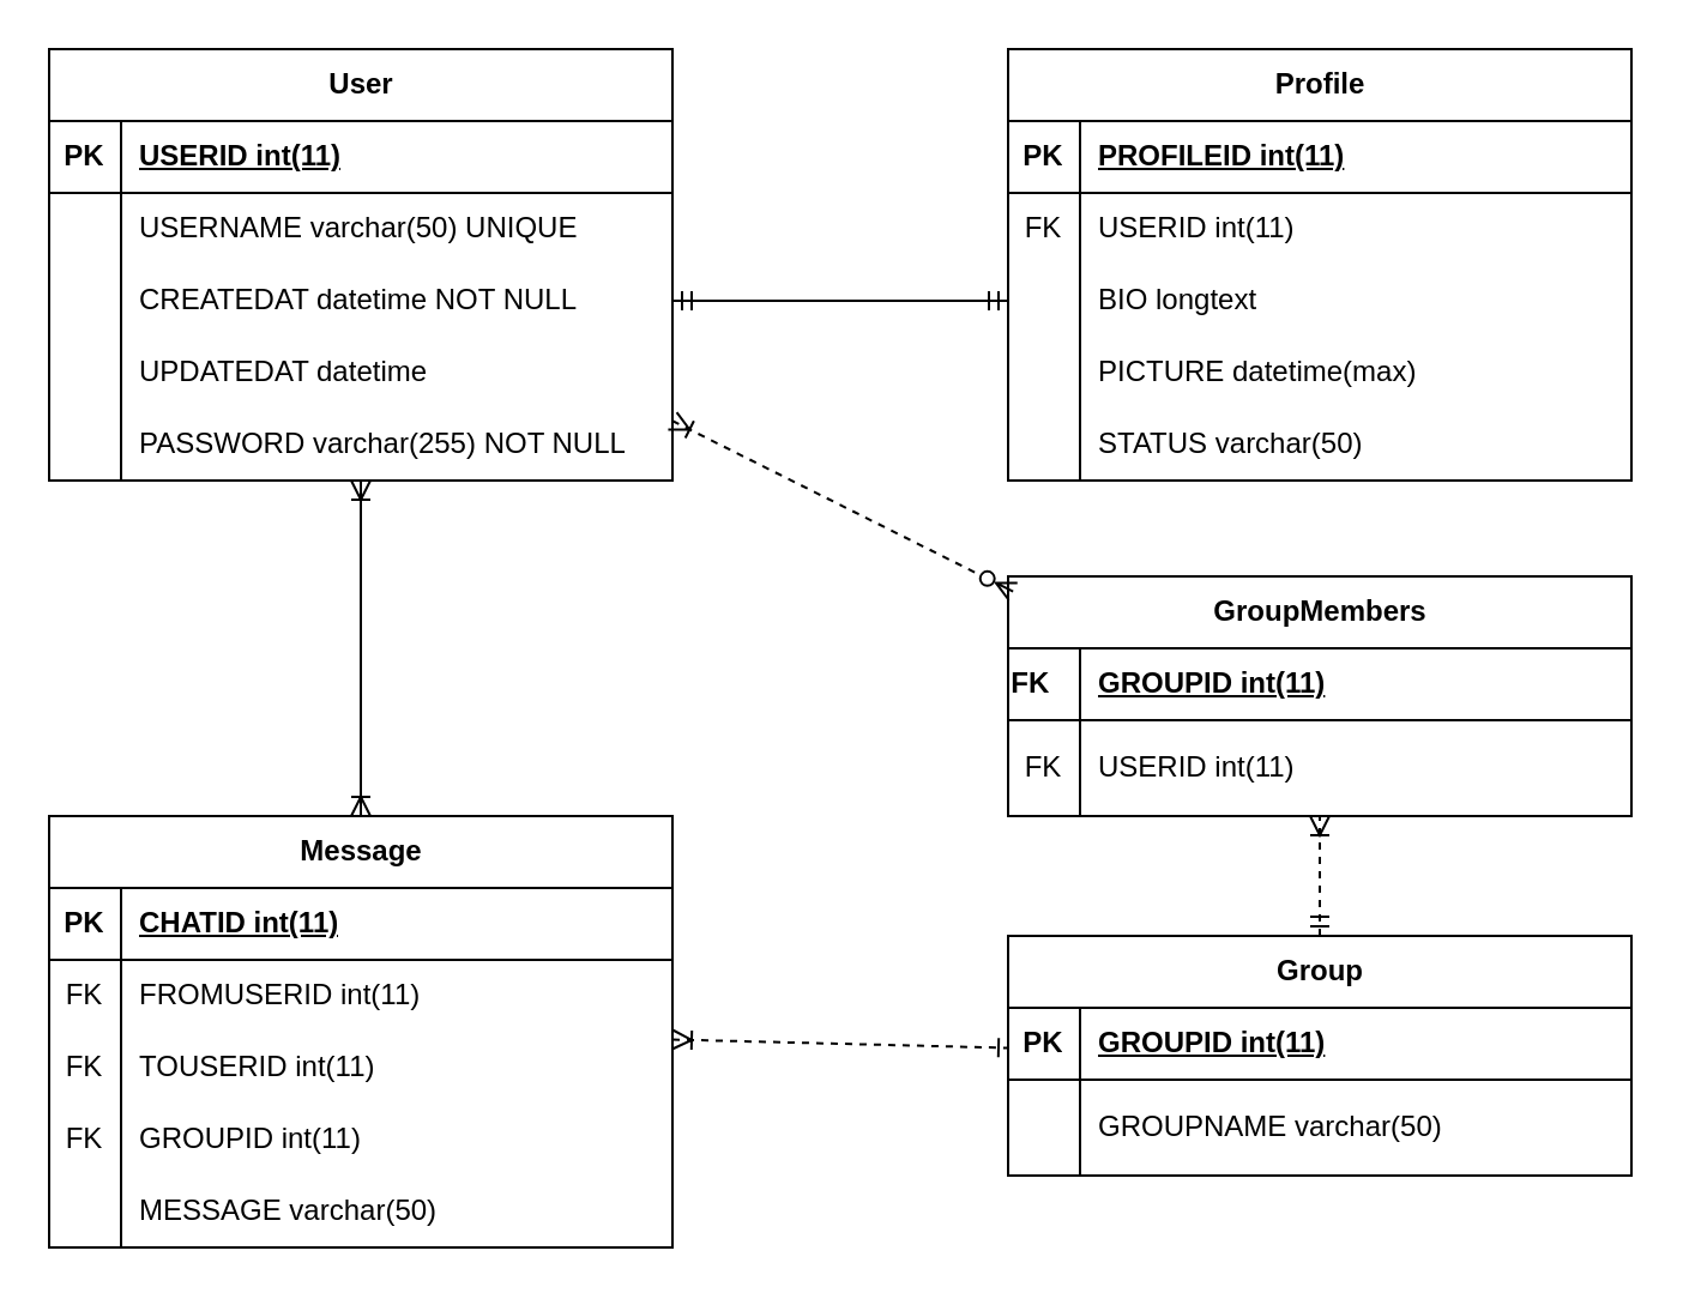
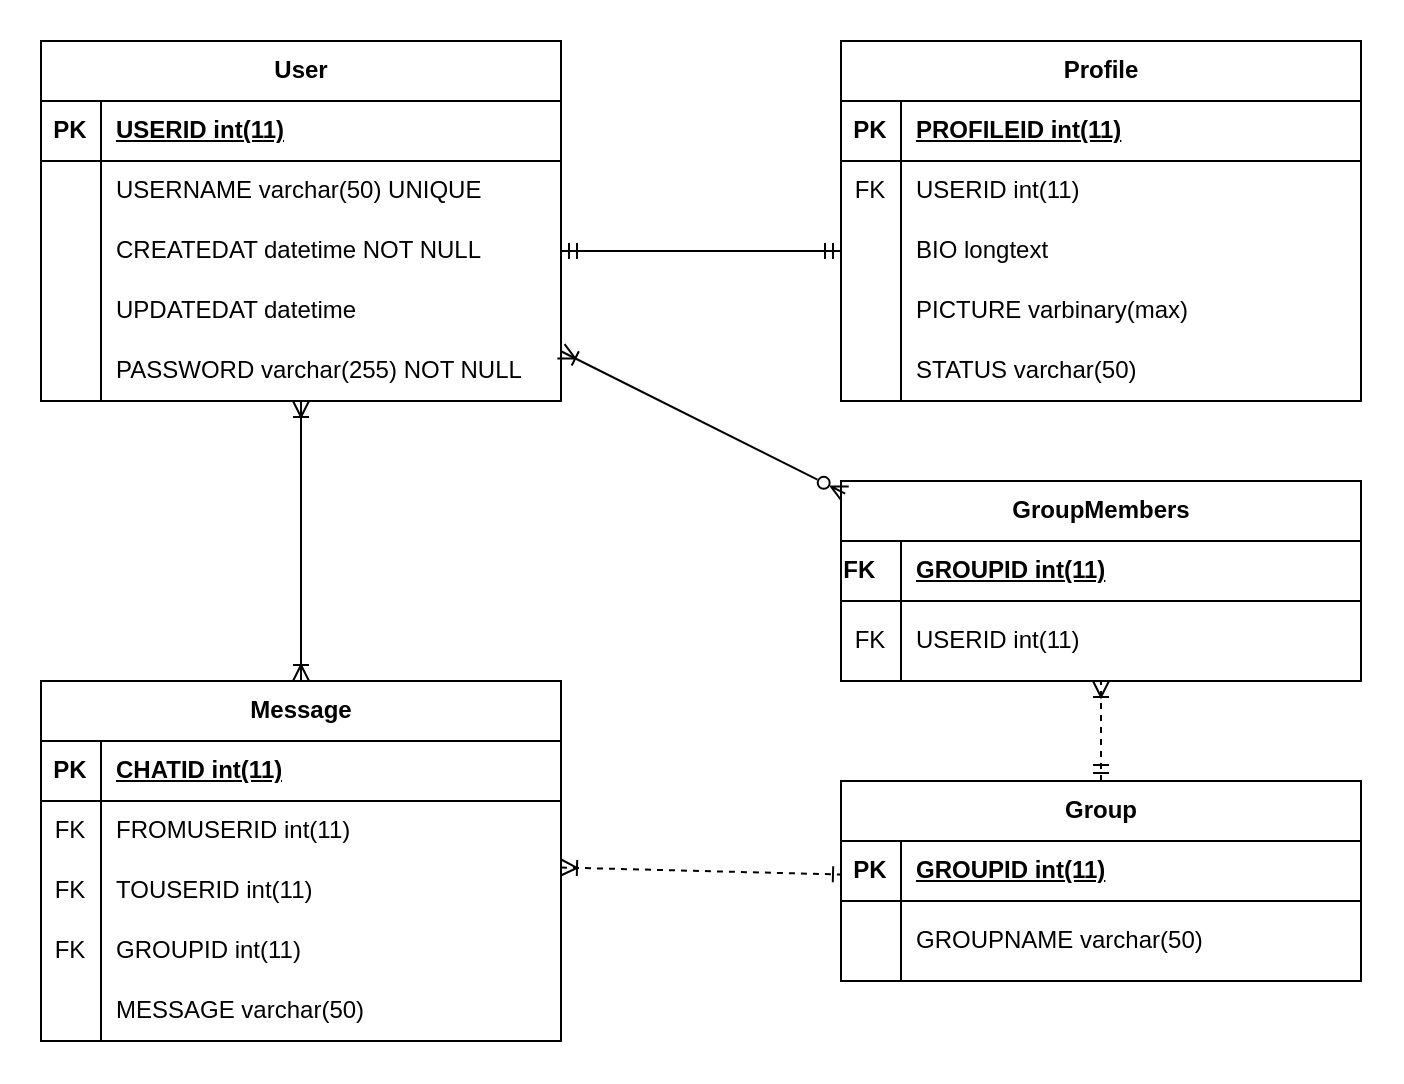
- <mxCell id="30" value="PICTURE datetime(max)" style="shape=partialRectangle;connectable=0;fillColor=none;top=0;left=0;bottom=0;right=0;align=left;spacingLeft=6;overflow=hidden;whiteSpace=wrap;html=1;" parent="28" vertex="1"><mxGeometry x="30" width="230" height="30" as="geometry"><mxRectangle width="230" height="30" as="alternateBounds" /></mxGeometry></mxCell>
+ <mxCell id="30" value="PICTURE varbinary(max)" style="shape=partialRectangle;connectable=0;fillColor=none;top=0;left=0;bottom=0;right=0;align=left;spacingLeft=6;overflow=hidden;whiteSpace=wrap;html=1;" parent="28" vertex="1"><mxGeometry x="30" width="230" height="30" as="geometry"><mxRectangle width="230" height="30" as="alternateBounds" /></mxGeometry></mxCell>
- <mxCell id="69" value="" style="edgeStyle=none;orthogonalLoop=1;jettySize=auto;html=1;rounded=0;entryX=0.008;entryY=0.063;entryDx=0;entryDy=0;entryPerimeter=0;endArrow=ERzeroToMany;endFill=0;startArrow=ERoneToMany;startFill=0;dashed=1;" edge="1" parent="1" source="2" target="61"><mxGeometry width="80" relative="1" as="geometry"><mxPoint x="320" y="200" as="sourcePoint" /><mxPoint x="400" y="200" as="targetPoint" /><Array as="points" /></mxGeometry></mxCell>
+ <mxCell id="69" value="" style="edgeStyle=none;orthogonalLoop=1;jettySize=auto;html=1;rounded=0;entryX=0.008;entryY=0.063;entryDx=0;entryDy=0;entryPerimeter=0;endArrow=ERzeroToMany;endFill=0;startArrow=ERoneToMany;startFill=0;" edge="1" parent="1" source="2" target="61"><mxGeometry width="80" relative="1" as="geometry"><mxPoint x="320" y="200" as="sourcePoint" /><mxPoint x="400" y="200" as="targetPoint" /><Array as="points" /></mxGeometry></mxCell>
